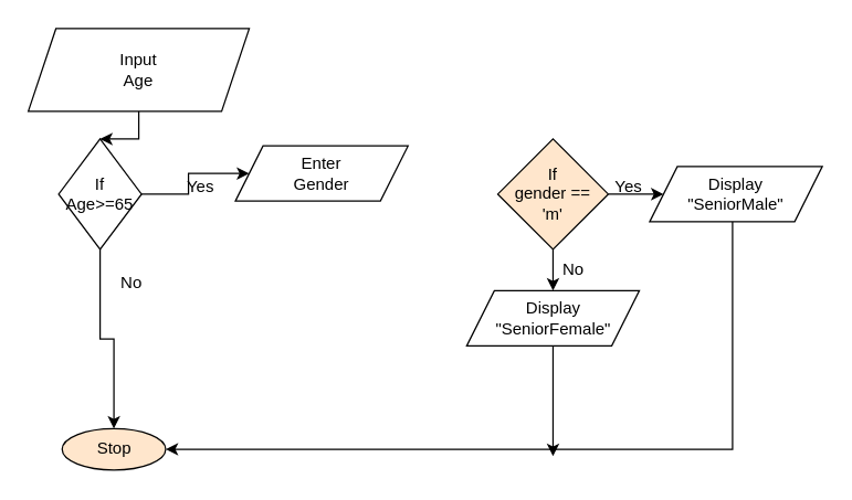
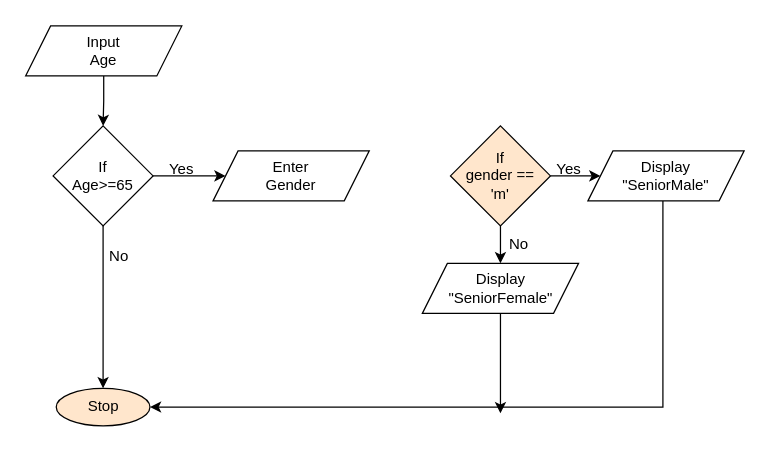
- <mxCell id="3" value="Input&lt;br&gt;Age" style="shape=parallelogram;perimeter=parallelogramPerimeter;whiteSpace=wrap;html=1;fixedSize=1;" parent="1" vertex="1"><mxGeometry x="20" y="20" width="160" height="60" as="geometry" /></mxCell>
+ <mxCell id="3" value="Input&lt;br&gt;Age" style="shape=parallelogram;perimeter=parallelogramPerimeter;whiteSpace=wrap;html=1;fixedSize=1;" parent="1" vertex="1"><mxGeometry x="20" y="20" width="125" height="40" as="geometry" /></mxCell>
- <mxCell id="7" value="Enter &lt;br&gt;Gender" style="shape=parallelogram;perimeter=parallelogramPerimeter;whiteSpace=wrap;html=1;fixedSize=1;" parent="1" vertex="1"><mxGeometry x="170" y="105" width="125" height="40" as="geometry" /></mxCell>
+ <mxCell id="7" value="Enter &lt;br&gt;Gender" style="shape=parallelogram;perimeter=parallelogramPerimeter;whiteSpace=wrap;html=1;fixedSize=1;" parent="1" vertex="1"><mxGeometry x="170" y="120" width="125" height="40" as="geometry" /></mxCell>
- <mxCell id="6" value="If&lt;br&gt;Age&amp;gt;=65" style="rhombus;whiteSpace=wrap;html=1;" parent="1" vertex="1"><mxGeometry x="42" y="100" width="60" height="80" as="geometry" /></mxCell>
+ <mxCell id="6" value="If&lt;br&gt;Age&amp;gt;=65" style="rhombus;whiteSpace=wrap;html=1;" parent="1" vertex="1"><mxGeometry x="42" y="100" width="80" height="80" as="geometry" /></mxCell>
